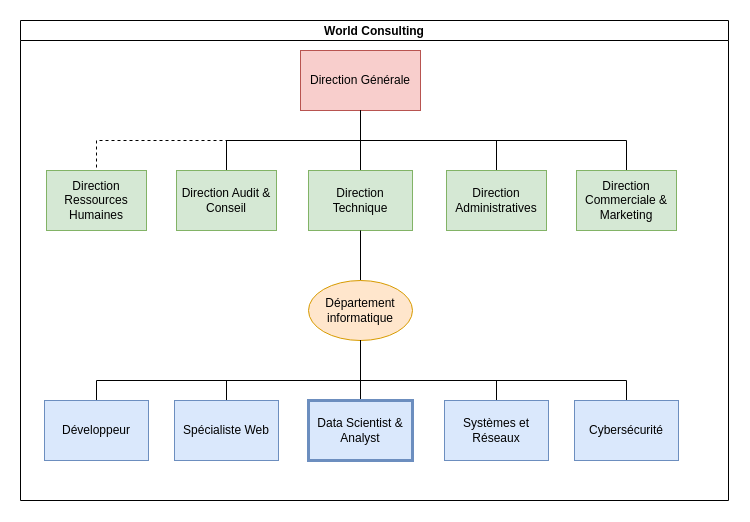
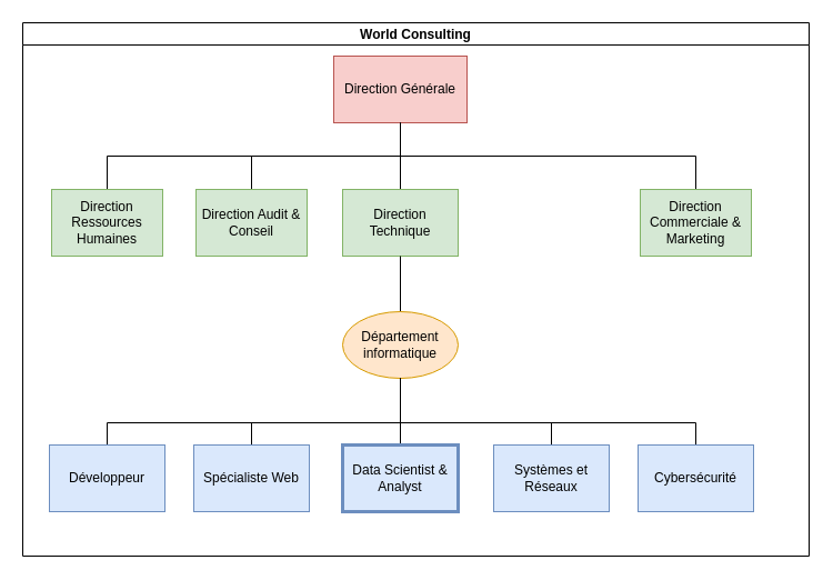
- <mxCell id="3" value="" style="edgeStyle=elbowEdgeStyle;elbow=vertical;startArrow=none;endArrow=none;rounded=0;dashed=1;" parent="2" source="4" target="5" edge="1"><mxGeometry relative="1" as="geometry"><Array as="points"><mxPoint x="256" y="120" /></Array></mxGeometry></mxCell>
+ <mxCell id="3" value="" style="edgeStyle=elbowEdgeStyle;elbow=vertical;startArrow=none;endArrow=none;rounded=0;" parent="2" source="4" target="5" edge="1"><mxGeometry relative="1" as="geometry"><Array as="points"><mxPoint x="256" y="120" /></Array></mxGeometry></mxCell>
- <mxCell id="8" value="" style="edgeStyle=elbowEdgeStyle;elbow=vertical;startArrow=none;endArrow=none;rounded=0;" parent="2" source="4" target="9" edge="1"><mxGeometry relative="1" as="geometry"><mxPoint x="414" y="140" as="sourcePoint" /></mxGeometry></mxCell>
- <mxCell id="9" value="Direction Administratives" style="whiteSpace=wrap;html=1;align=center;verticalAlign=middle;treeFolding=1;treeMoving=1;newEdgeStyle={&quot;edgeStyle&quot;:&quot;elbowEdgeStyle&quot;,&quot;startArrow&quot;:&quot;none&quot;,&quot;endArrow&quot;:&quot;none&quot;};fillColor=#d5e8d4;strokeColor=#82b366;" parent="2" vertex="1"><mxGeometry x="426" y="150" width="100" height="60" as="geometry" /></mxCell>
